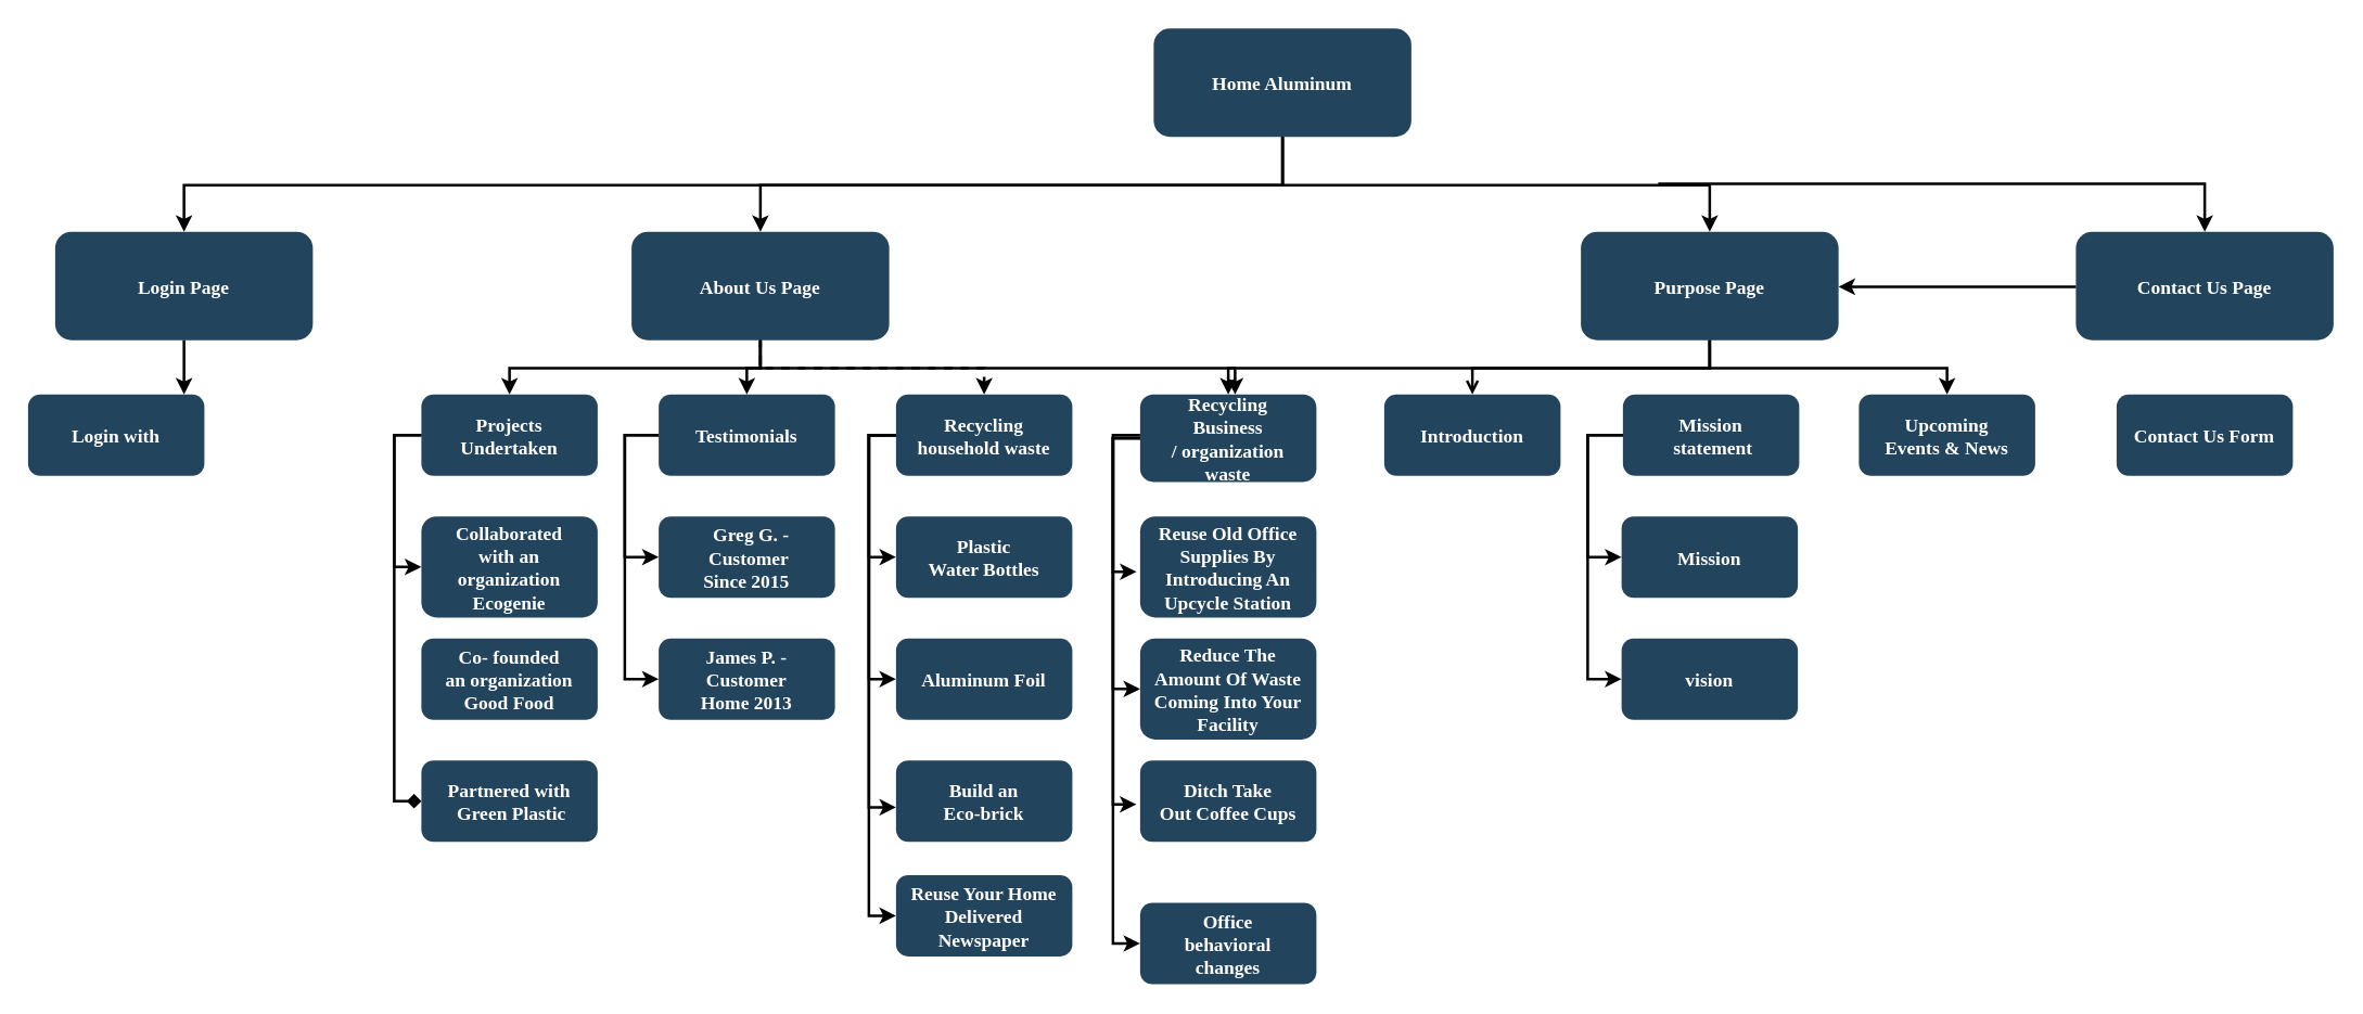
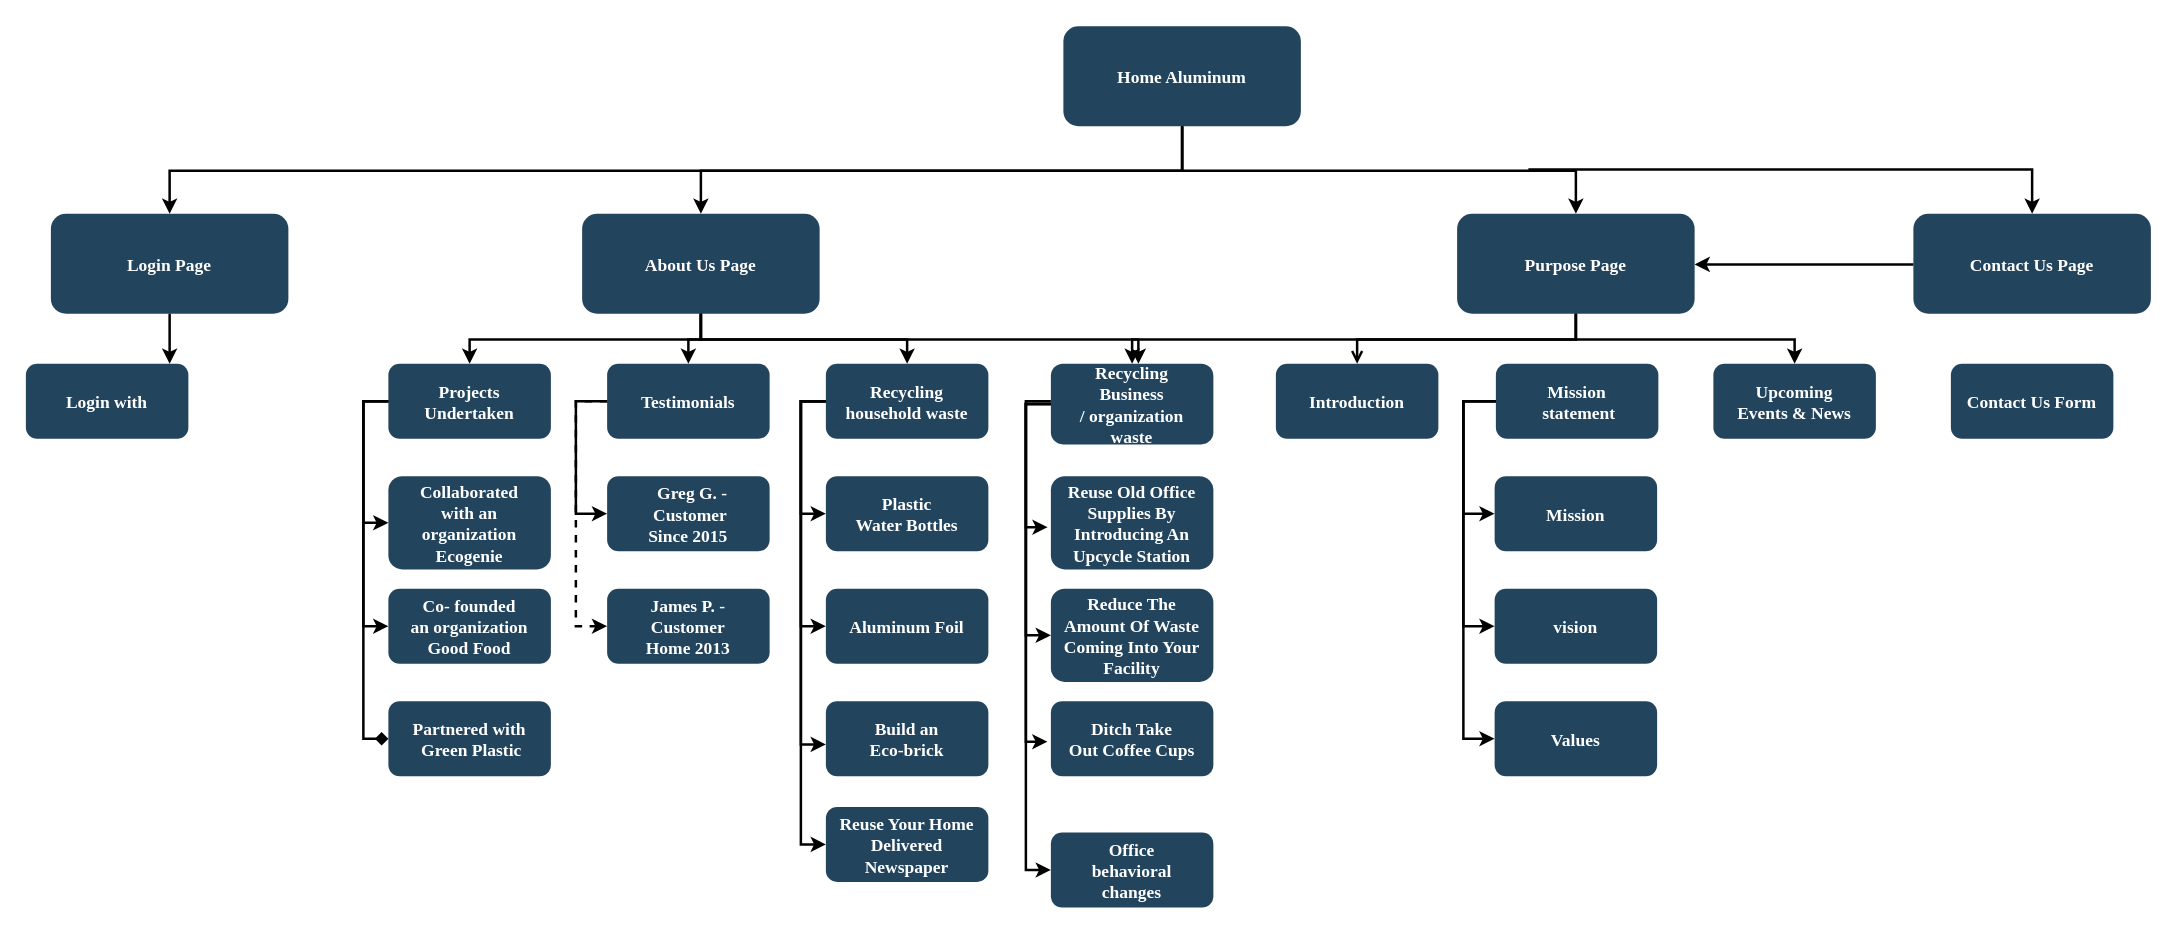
- <mxCell id="48" value="" style="edgeStyle=elbowEdgeStyle;elbow=vertical;strokeWidth=2;rounded=0;dashed=1;" parent="1" source="6" target="16" edge="1"><mxGeometry x="-23" y="135.5" width="100" height="100" as="geometry"><mxPoint x="157" y="70.5" as="sourcePoint" /><mxPoint x="257" y="-29.5" as="targetPoint" /></mxGeometry></mxCell>
+ <mxCell id="48" value="" style="edgeStyle=elbowEdgeStyle;elbow=vertical;strokeWidth=2;rounded=0" parent="1" source="6" target="16" edge="1"><mxGeometry x="-23" y="135.5" width="100" height="100" as="geometry"><mxPoint x="157" y="70.5" as="sourcePoint" /><mxPoint x="257" y="-29.5" as="targetPoint" /></mxGeometry></mxCell>
- <mxCell id="37" value="" style="edgeStyle=elbowEdgeStyle;elbow=horizontal;strokeWidth=2;rounded=0" parent="1" source="13" target="15" edge="1"><mxGeometry x="-23" y="135.5" width="100" height="100" as="geometry"><mxPoint x="-130" y="70.5" as="sourcePoint" /><mxPoint x="-30" y="-29.5" as="targetPoint" /><Array as="points"><mxPoint x="460" y="410.5" /></Array></mxGeometry></mxCell>
+ <mxCell id="37" value="" style="edgeStyle=elbowEdgeStyle;elbow=horizontal;strokeWidth=2;rounded=0;dashed=1;" parent="1" source="13" target="15" edge="1"><mxGeometry x="-23" y="135.5" width="100" height="100" as="geometry"><mxPoint x="-130" y="70.5" as="sourcePoint" /><mxPoint x="-30" y="-29.5" as="targetPoint" /><Array as="points"><mxPoint x="460" y="410.5" /></Array></mxGeometry></mxCell>
+ <mxCell id="34" value="" style="edgeStyle=elbowEdgeStyle;elbow=horizontal;strokeWidth=2;rounded=0" parent="1" source="9" target="11" edge="1"><mxGeometry x="-23" y="135.5" width="100" height="100" as="geometry"><mxPoint x="-130" y="70.5" as="sourcePoint" /><mxPoint x="-30" y="-29.5" as="targetPoint" /><Array as="points"><mxPoint x="290" y="410.5" /></Array></mxGeometry></mxCell>
+ <mxCell id="45" value="" style="edgeStyle=elbowEdgeStyle;elbow=horizontal;strokeWidth=2;rounded=0" parent="1" source="25" target="28" edge="1"><mxGeometry x="-23" y="135.5" width="100" height="100" as="geometry"><mxPoint x="-220" y="70.5" as="sourcePoint" /><mxPoint x="-120" y="-29.5" as="targetPoint" /><Array as="points"><mxPoint x="1170" y="460.5" /></Array></mxGeometry></mxCell>
+ <mxCell id="28" value="Values" style="rounded=1;fillColor=#23445D;gradientColor=none;strokeColor=none;fontColor=#FFFFFF;fontStyle=1;fontFamily=Tahoma;fontSize=14" parent="1" vertex="1"><mxGeometry x="1195" y="560.5" width="130" height="60" as="geometry" /></mxCell>
